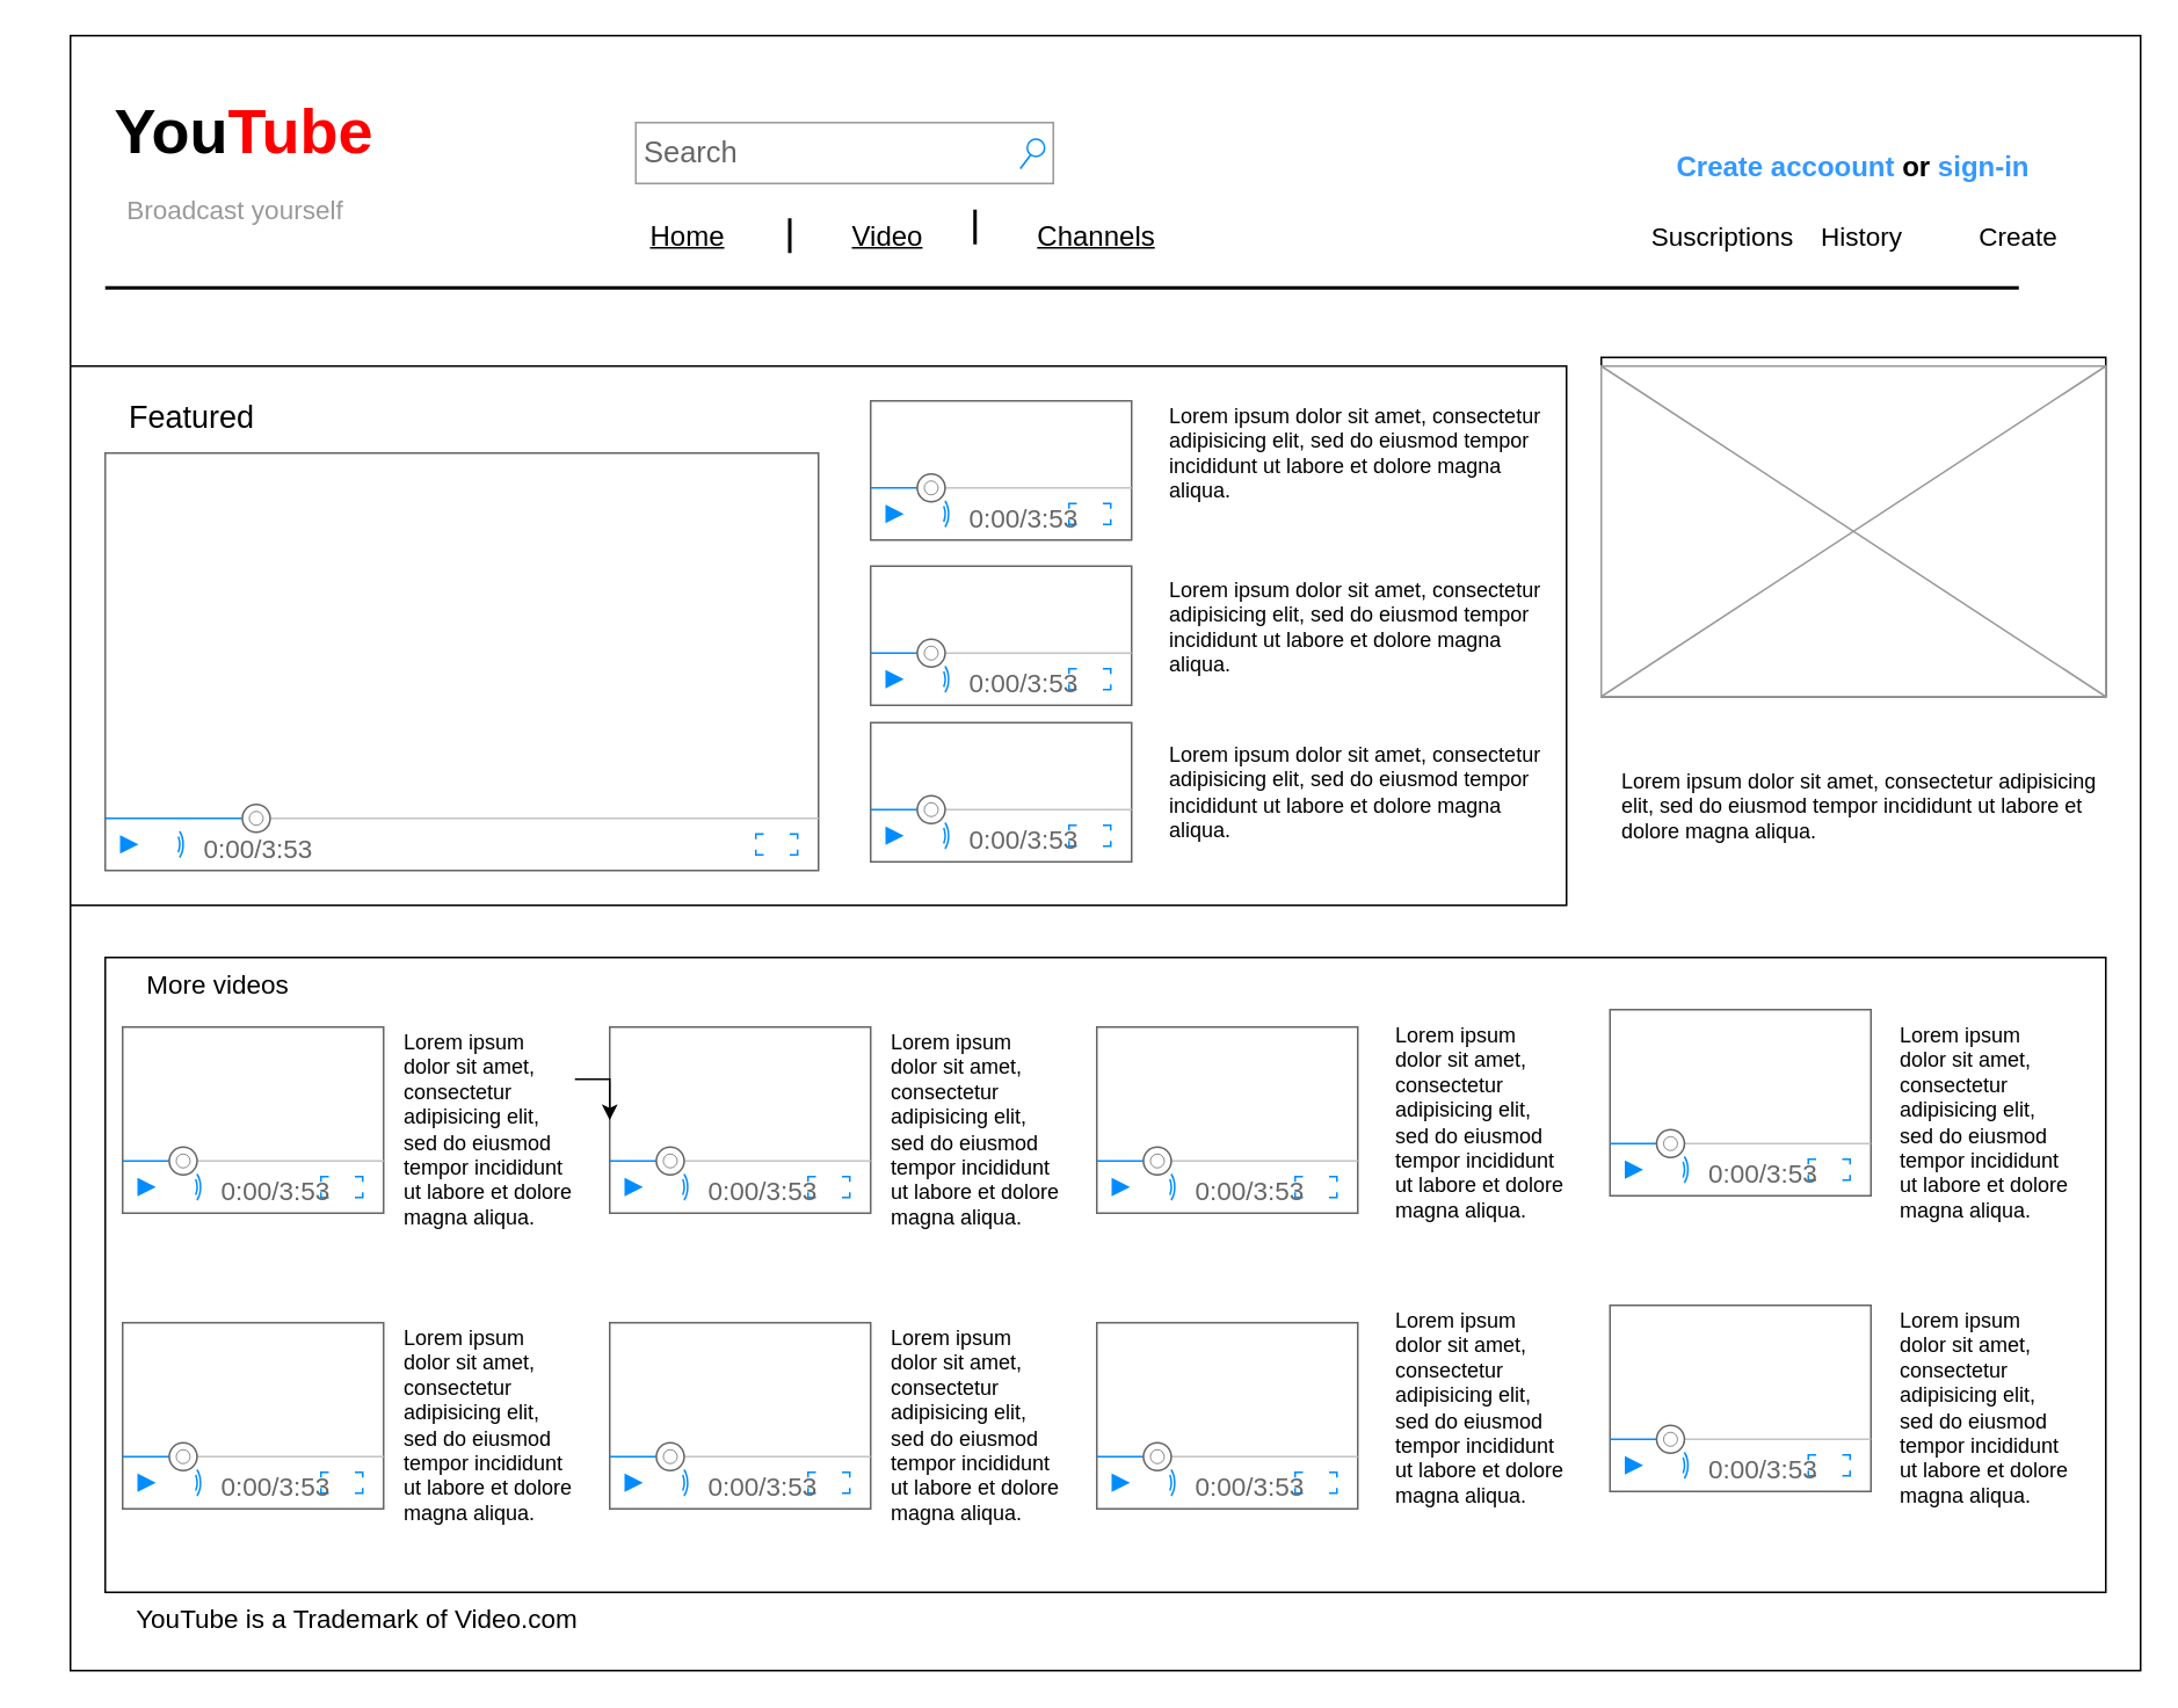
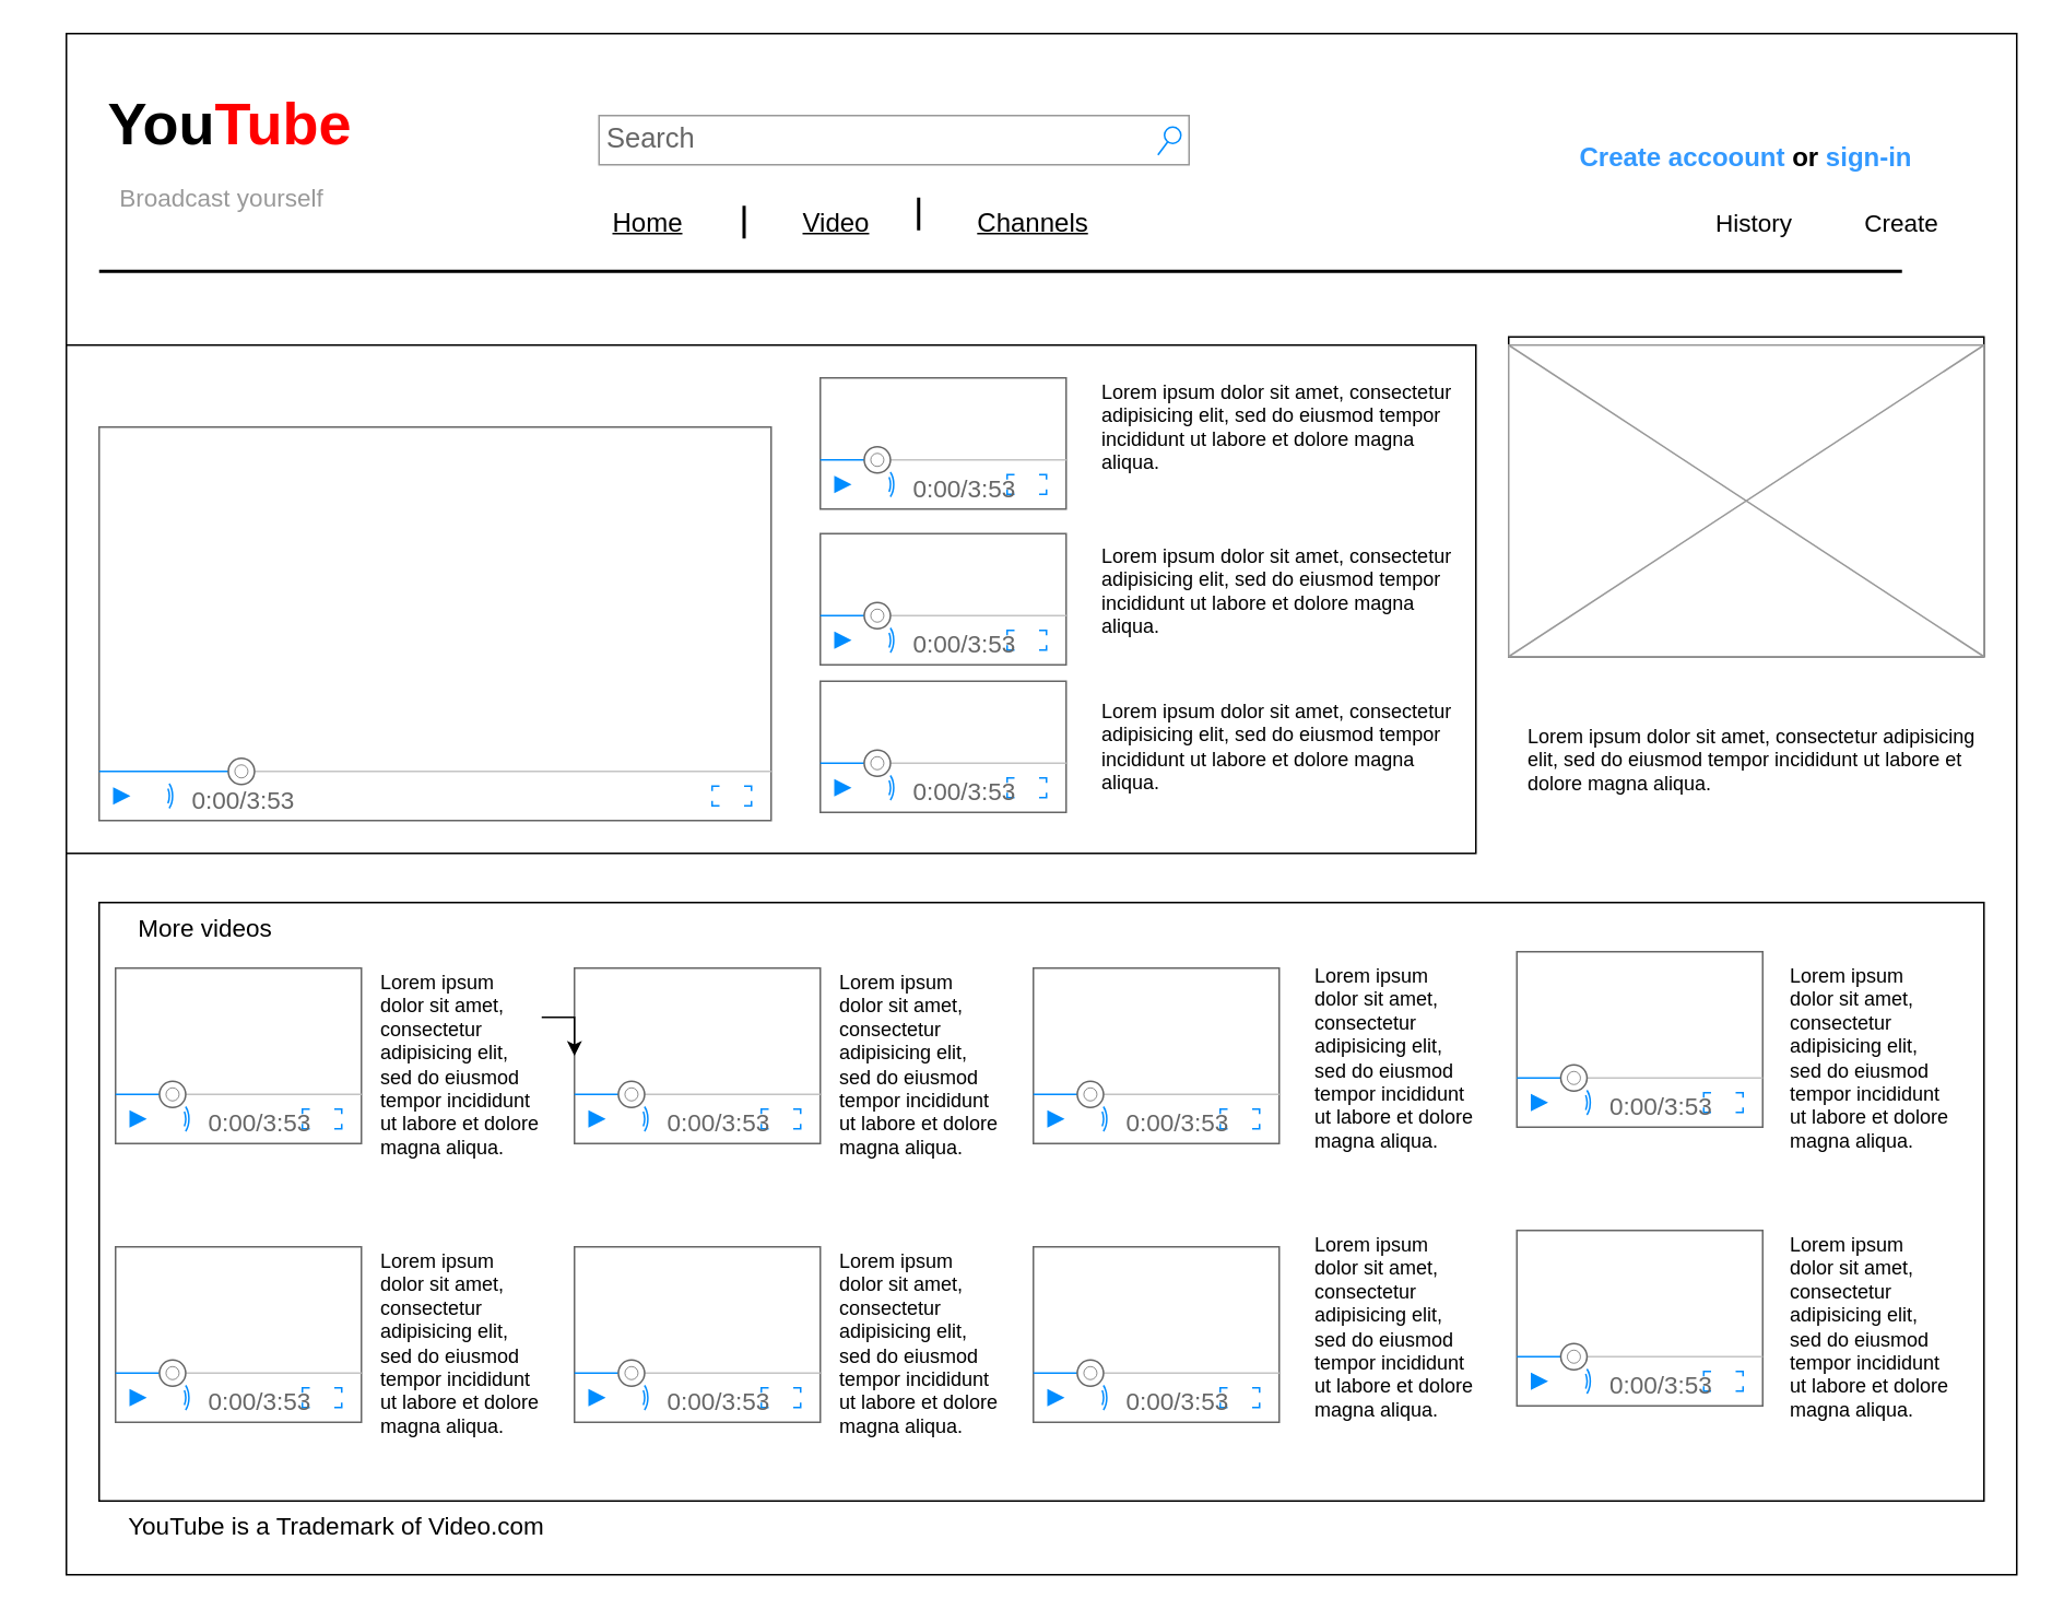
- <mxCell id="9" value="Search" style="strokeWidth=1;shadow=0;dashed=0;align=center;html=1;shape=mxgraph.mockup.forms.searchBox;strokeColor=#999999;mainText=;strokeColor2=#008cff;fontColor=#666666;fontSize=17;align=left;spacingLeft=3;" vertex="1" parent="1"><mxGeometry x="365" y="70" width="240" height="35" as="geometry" /></mxCell>
+ <mxCell id="9" value="Search" style="strokeWidth=1;shadow=0;dashed=0;align=center;html=1;shape=mxgraph.mockup.forms.searchBox;strokeColor=#999999;mainText=;strokeColor2=#008cff;fontColor=#666666;fontSize=17;align=left;spacingLeft=3;" vertex="1" parent="1"><mxGeometry x="365" y="70" width="360" height="30" as="geometry" /></mxCell>
- <mxCell id="14" value="&lt;font style=&quot;font-size: 15px;&quot;&gt;Suscriptions&lt;/font&gt;" style="text;html=1;strokeColor=none;fillColor=none;align=center;verticalAlign=middle;whiteSpace=wrap;rounded=0;fontColor=#000000;fontSize=15;" vertex="1" parent="1"><mxGeometry x="950" y="120" width="80" height="30" as="geometry" /></mxCell>
- <mxCell id="25" value="&lt;font style=&quot;font-size: 18px&quot;&gt;Featured&lt;/font&gt;" style="text;html=1;strokeColor=none;fillColor=none;align=center;verticalAlign=middle;whiteSpace=wrap;rounded=0;fontSize=15;fontColor=#000000;" vertex="1" parent="1"><mxGeometry x="80" y="225" width="60" height="30" as="geometry" /></mxCell>
